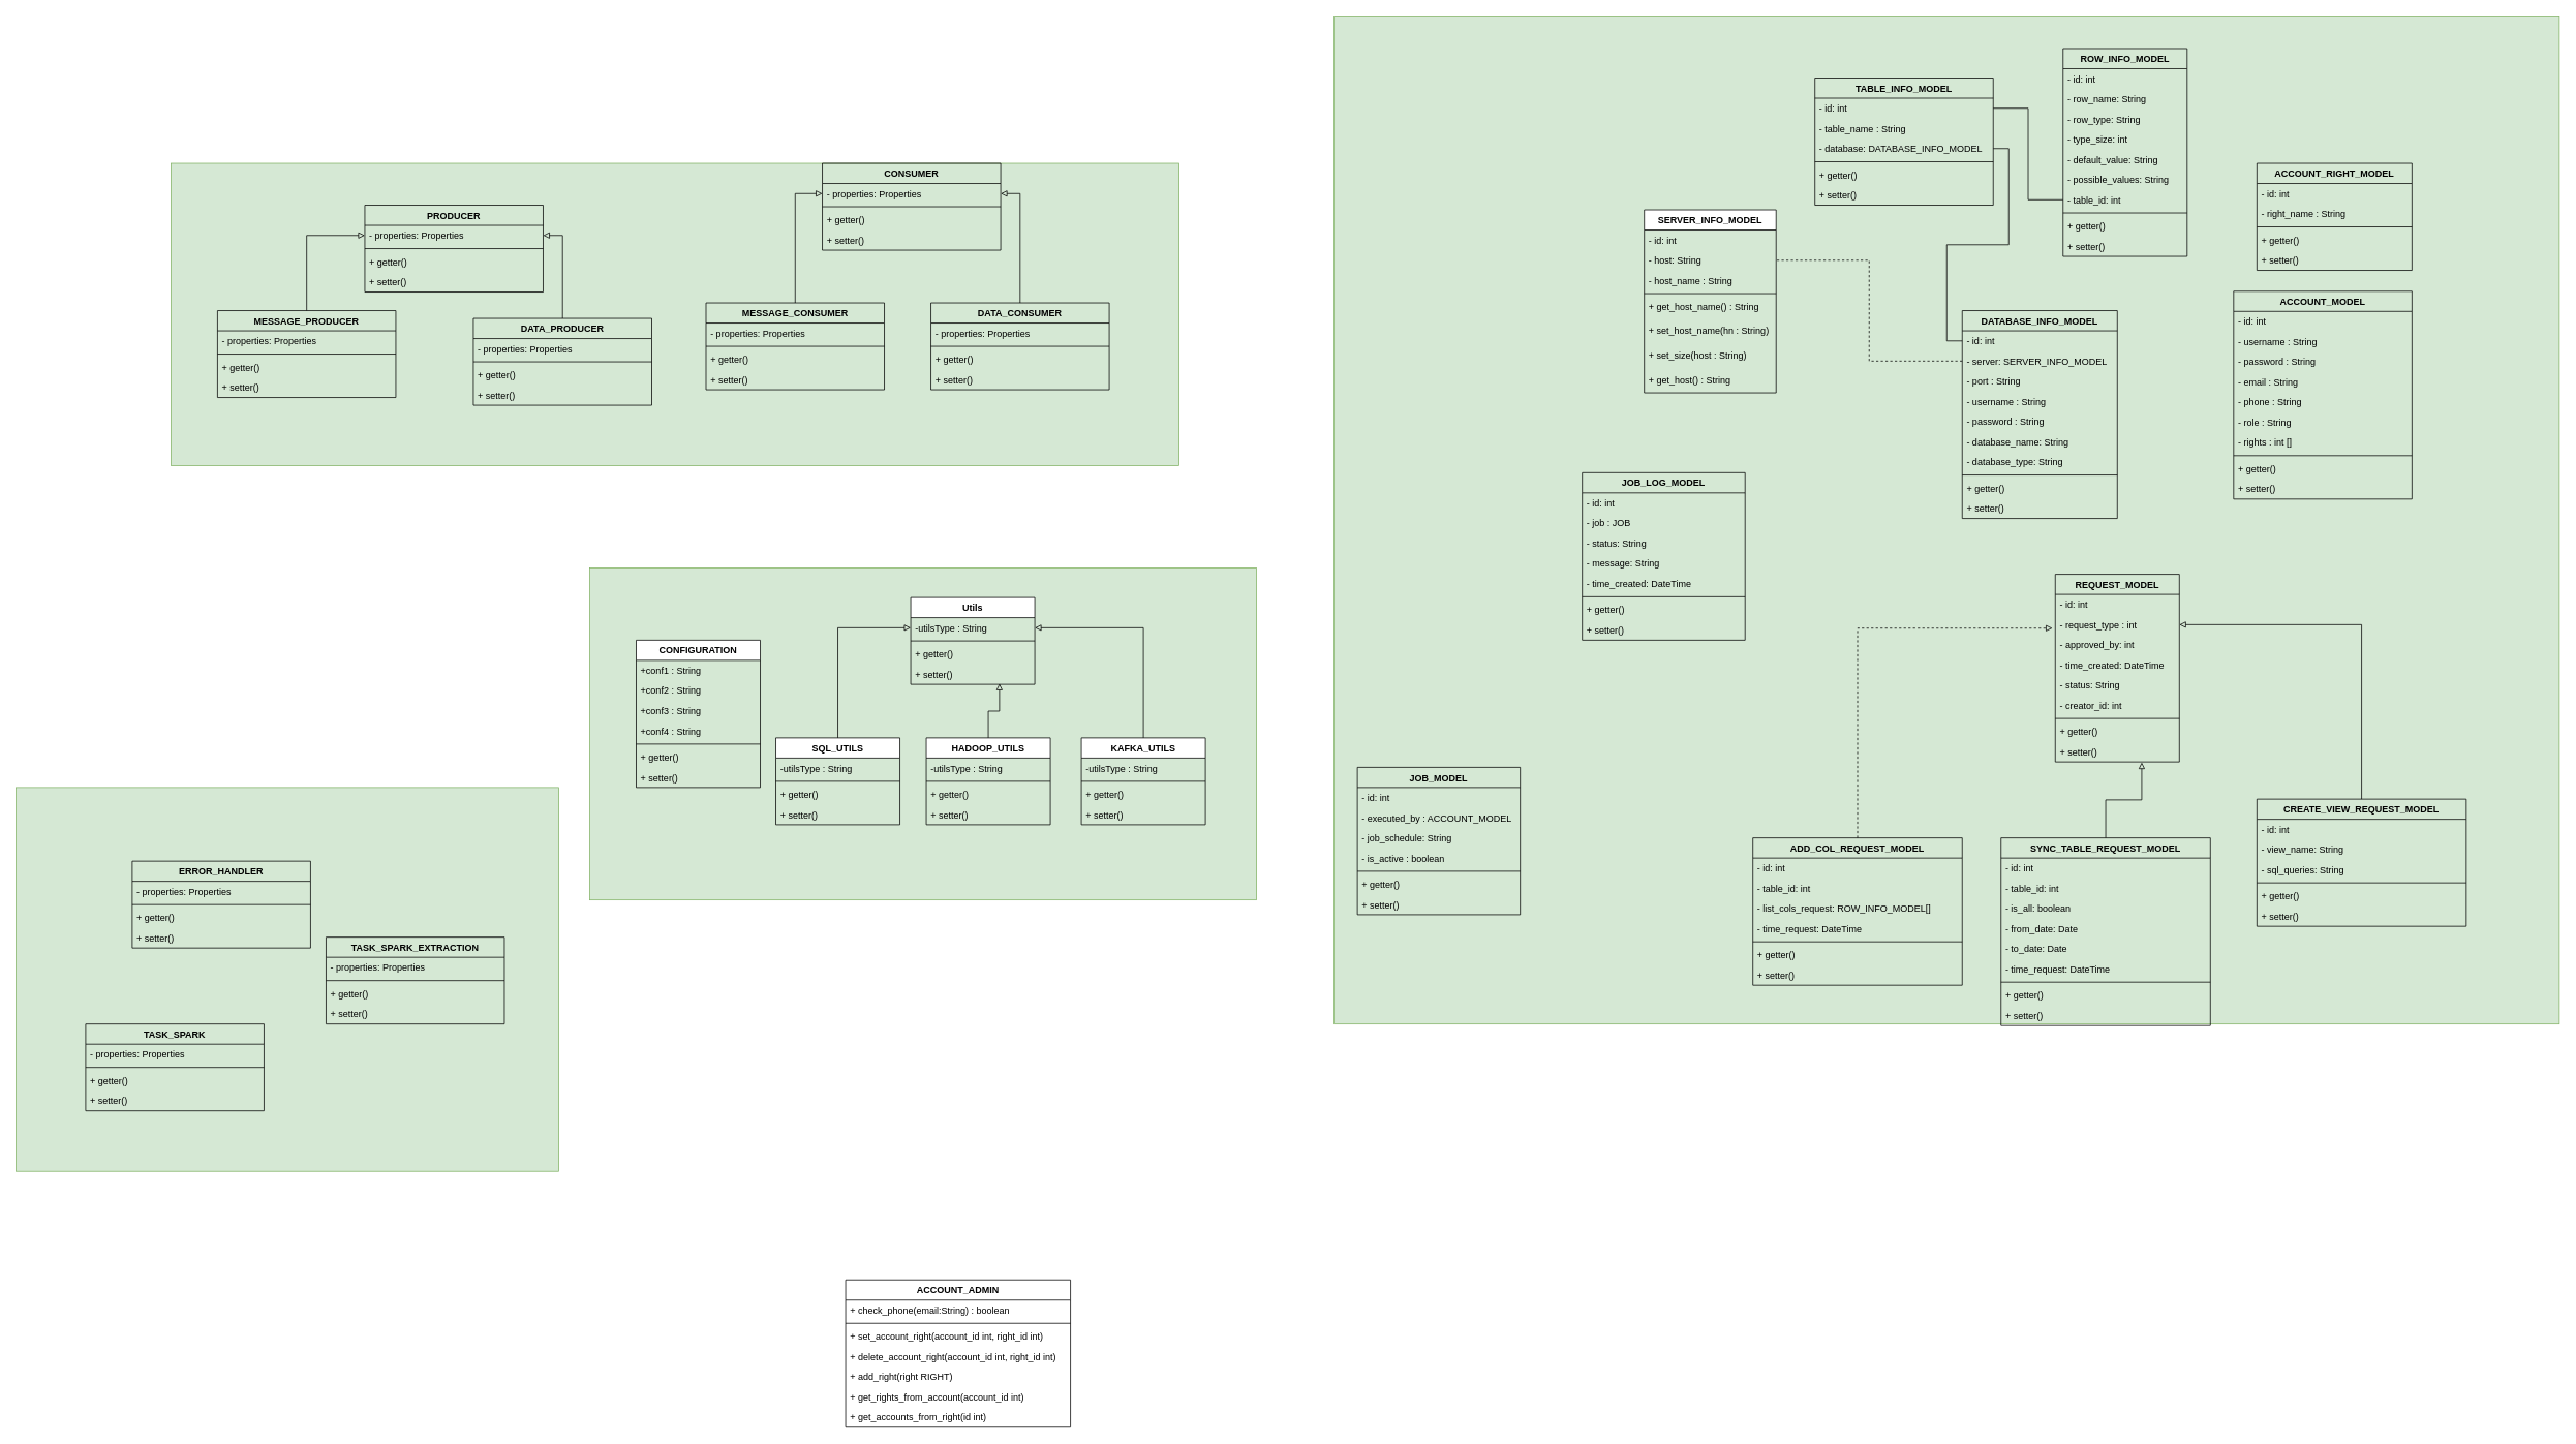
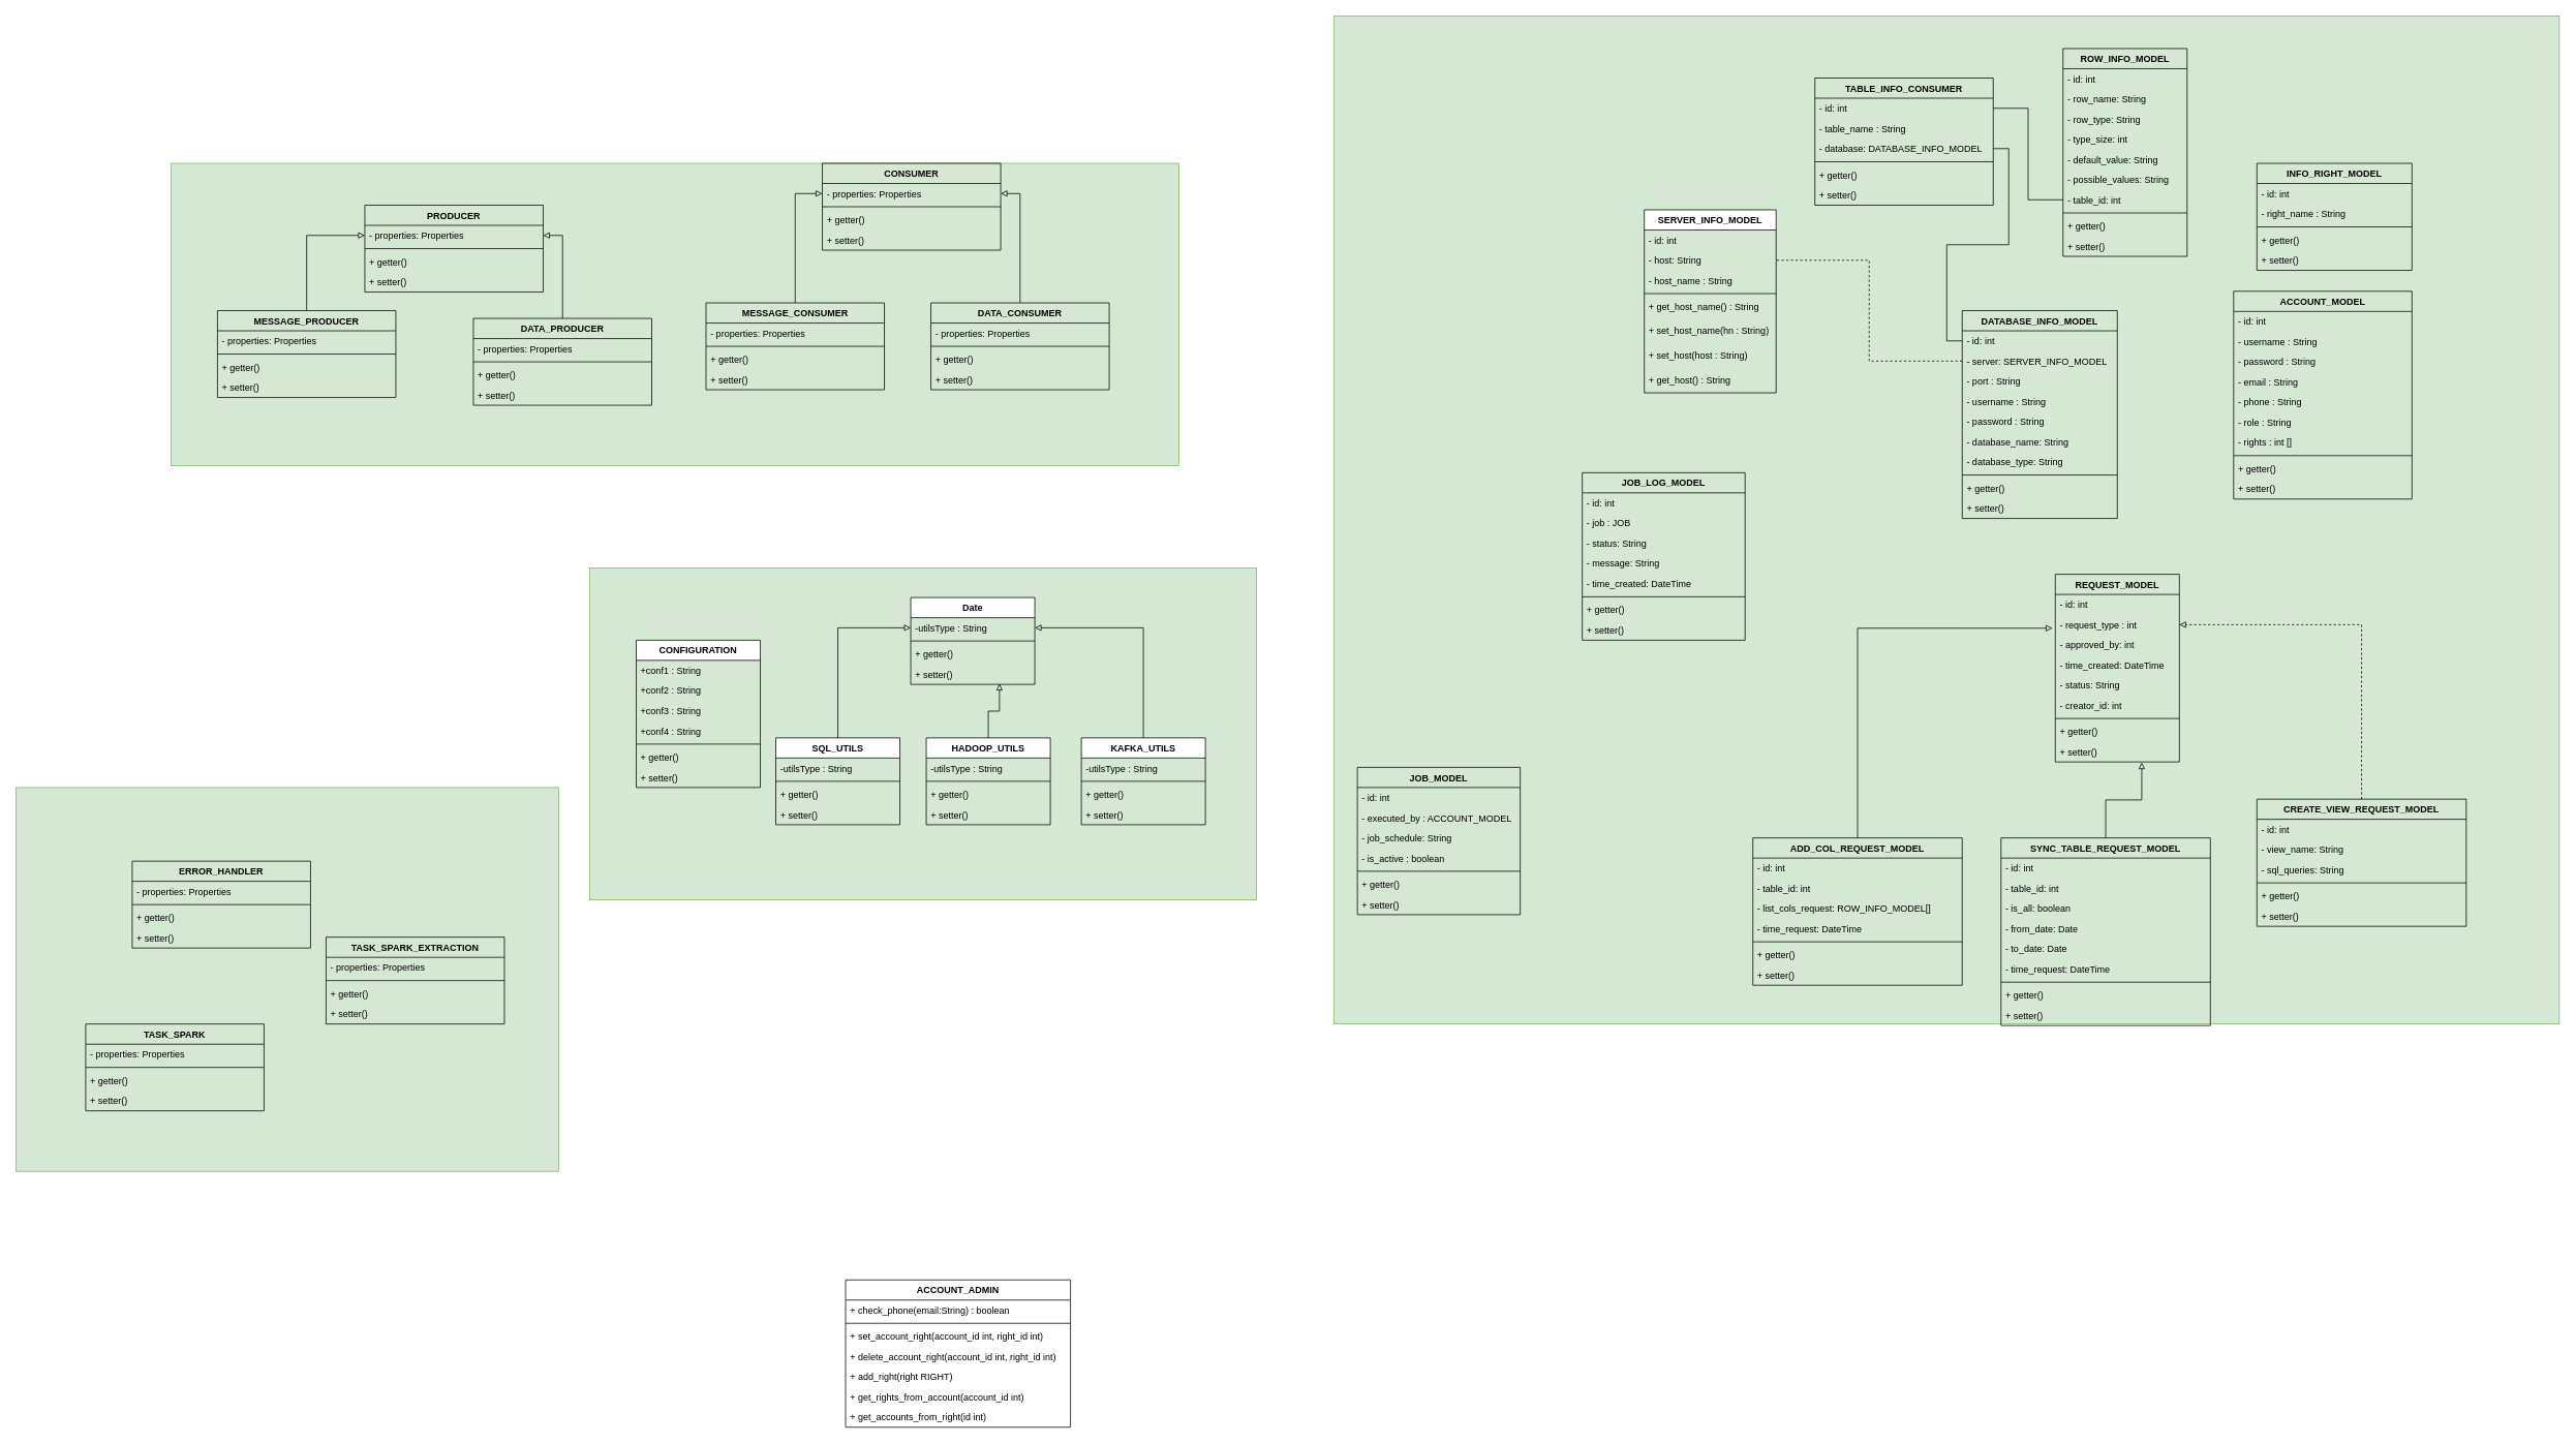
- <mxCell id="37" value="TABLE_INFO_MODEL" style="swimlane;fontStyle=1;childLayout=stackLayout;horizontal=1;startSize=26;fillColor=none;horizontalStack=0;resizeParent=1;resizeParentMax=0;resizeLast=0;collapsible=1;marginBottom=0;" vertex="1" parent="1"><mxGeometry x="2340" y="100" width="230" height="164" as="geometry" /></mxCell>
+ <mxCell id="37" value="TABLE_INFO_CONSUMER" style="swimlane;fontStyle=1;childLayout=stackLayout;horizontal=1;startSize=26;fillColor=none;horizontalStack=0;resizeParent=1;resizeParentMax=0;resizeLast=0;collapsible=1;marginBottom=0;" vertex="1" parent="1"><mxGeometry x="2340" y="100" width="230" height="164" as="geometry" /></mxCell>
- <mxCell id="63" value="ACCOUNT_RIGHT_MODEL" style="swimlane;fontStyle=1;childLayout=stackLayout;horizontal=1;startSize=26;fillColor=none;horizontalStack=0;resizeParent=1;resizeParentMax=0;resizeLast=0;collapsible=1;marginBottom=0;" vertex="1" parent="1"><mxGeometry x="2910" y="210" width="200" height="138" as="geometry" /></mxCell>
+ <mxCell id="63" value="INFO_RIGHT_MODEL" style="swimlane;fontStyle=1;childLayout=stackLayout;horizontal=1;startSize=26;fillColor=none;horizontalStack=0;resizeParent=1;resizeParentMax=0;resizeLast=0;collapsible=1;marginBottom=0;" vertex="1" parent="1"><mxGeometry x="2910" y="210" width="200" height="138" as="geometry" /></mxCell>
- <mxCell id="13" value="+ set_size(host : String)" style="text;strokeColor=none;fillColor=none;align=left;verticalAlign=top;spacingLeft=4;spacingRight=4;overflow=hidden;rotatable=0;points=[[0,0.5],[1,0.5]];portConstraint=eastwest;" vertex="1" parent="6"><mxGeometry y="174" width="170" height="32" as="geometry" /></mxCell>
+ <mxCell id="13" value="+ set_host(host : String)" style="text;strokeColor=none;fillColor=none;align=left;verticalAlign=top;spacingLeft=4;spacingRight=4;overflow=hidden;rotatable=0;points=[[0,0.5],[1,0.5]];portConstraint=eastwest;" vertex="1" parent="6"><mxGeometry y="174" width="170" height="32" as="geometry" /></mxCell>
- <mxCell id="137" value="Utils" style="swimlane;fontStyle=1;align=center;verticalAlign=top;childLayout=stackLayout;horizontal=1;startSize=26;horizontalStack=0;resizeParent=1;resizeParentMax=0;resizeLast=0;collapsible=1;marginBottom=0;" vertex="1" parent="1"><mxGeometry x="1174" y="770" width="160" height="112" as="geometry" /></mxCell>
+ <mxCell id="137" value="Date" style="swimlane;fontStyle=1;align=center;verticalAlign=top;childLayout=stackLayout;horizontal=1;startSize=26;horizontalStack=0;resizeParent=1;resizeParentMax=0;resizeLast=0;collapsible=1;marginBottom=0;" vertex="1" parent="1"><mxGeometry x="1174" y="770" width="160" height="112" as="geometry" /></mxCell>
- <mxCell id="99" style="edgeStyle=orthogonalEdgeStyle;rounded=0;orthogonalLoop=1;jettySize=auto;html=1;endArrow=block;endFill=0;" edge="1" parent="1" source="100" target="71"><mxGeometry relative="1" as="geometry" /></mxCell>
+ <mxCell id="99" style="edgeStyle=orthogonalEdgeStyle;rounded=0;orthogonalLoop=1;jettySize=auto;html=1;endArrow=block;endFill=0;dashed=1;" edge="1" parent="1" source="100" target="71"><mxGeometry relative="1" as="geometry" /></mxCell>
- <mxCell id="79" style="edgeStyle=orthogonalEdgeStyle;rounded=0;orthogonalLoop=1;jettySize=auto;html=1;entryX=-0.023;entryY=0.674;entryDx=0;entryDy=0;entryPerimeter=0;endArrow=block;endFill=0;dashed=1;" edge="1" parent="1" source="80" target="71"><mxGeometry relative="1" as="geometry" /></mxCell>
+ <mxCell id="79" style="edgeStyle=orthogonalEdgeStyle;rounded=0;orthogonalLoop=1;jettySize=auto;html=1;entryX=-0.023;entryY=0.674;entryDx=0;entryDy=0;entryPerimeter=0;endArrow=block;endFill=0;" edge="1" parent="1" source="80" target="71"><mxGeometry relative="1" as="geometry" /></mxCell>
